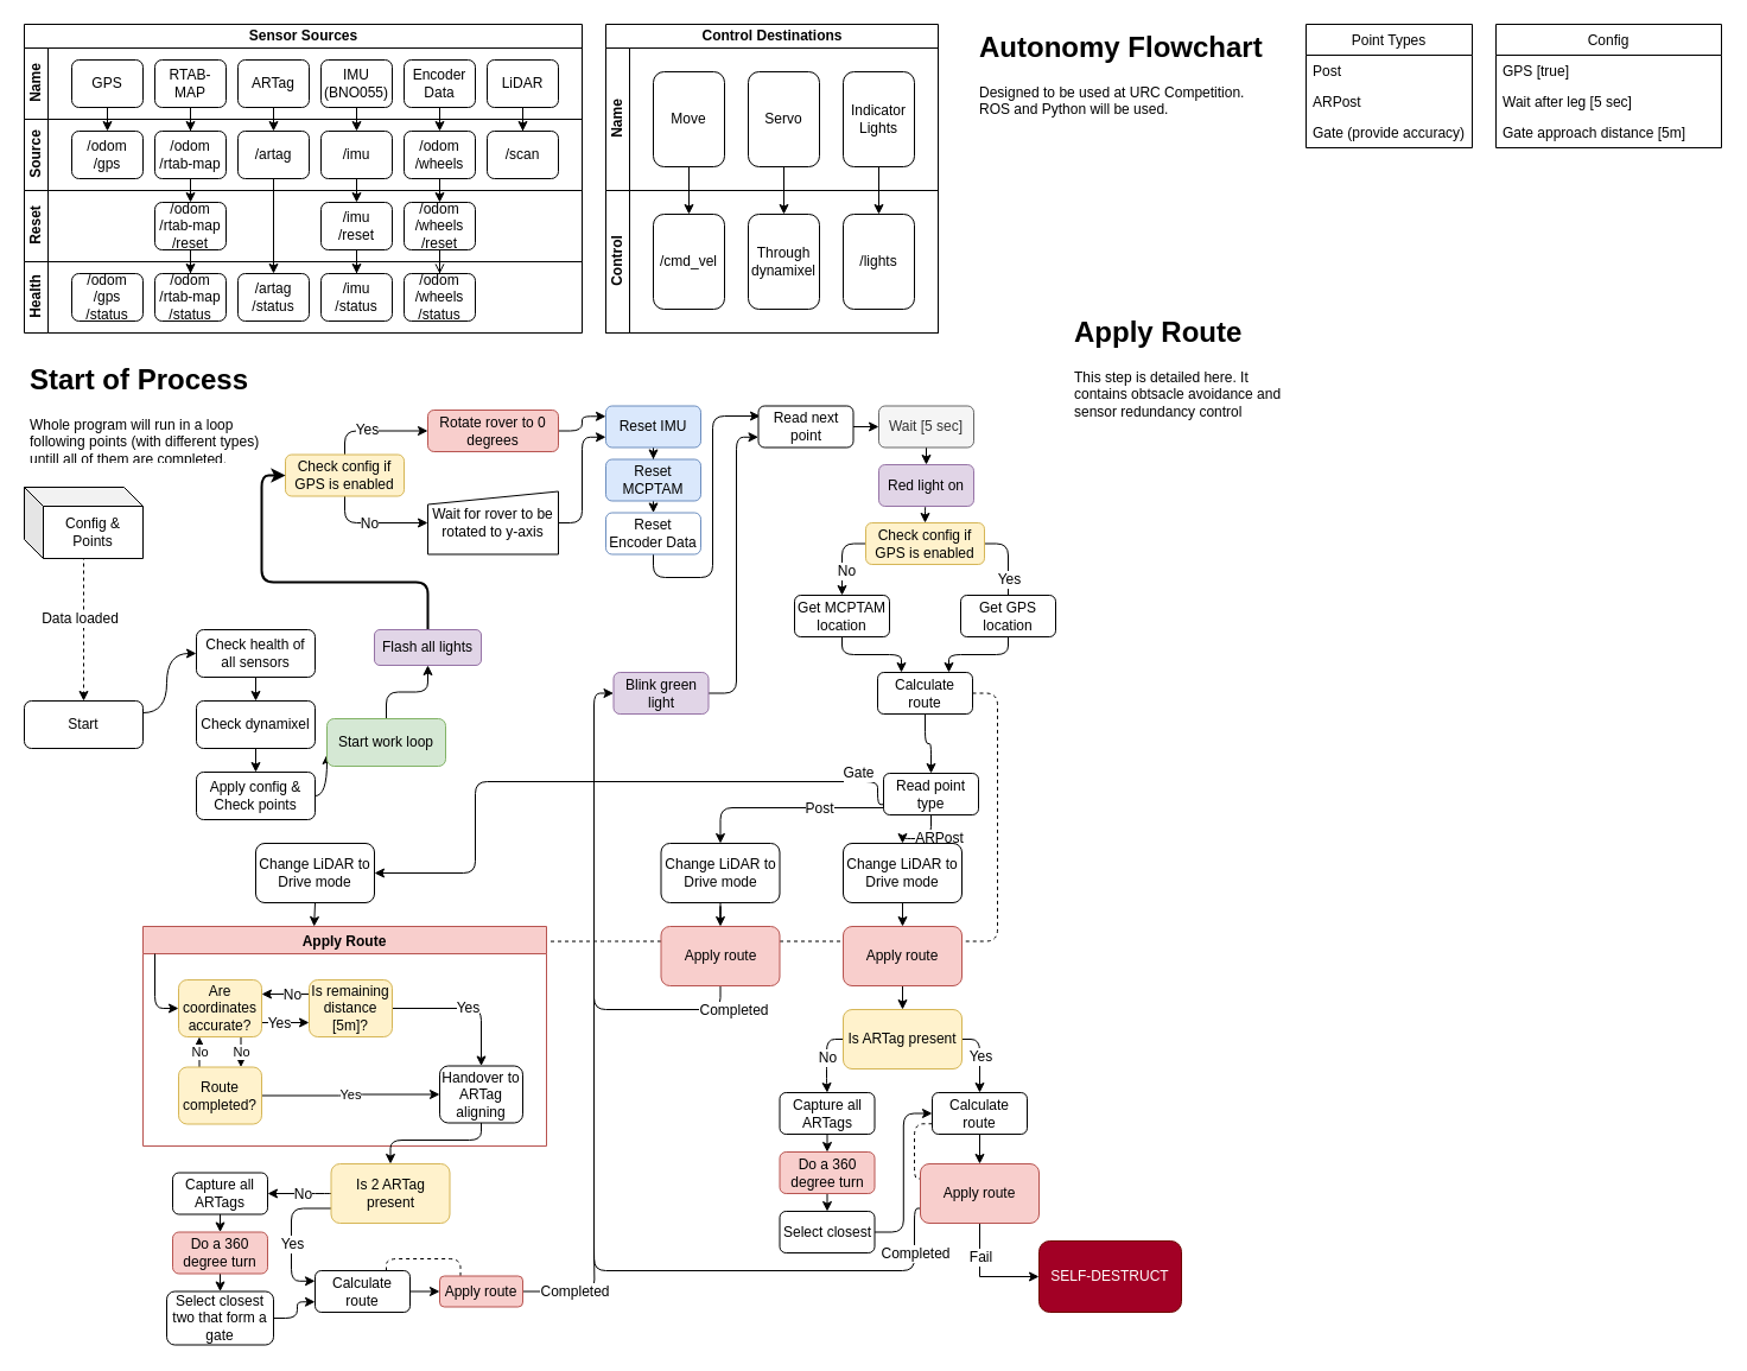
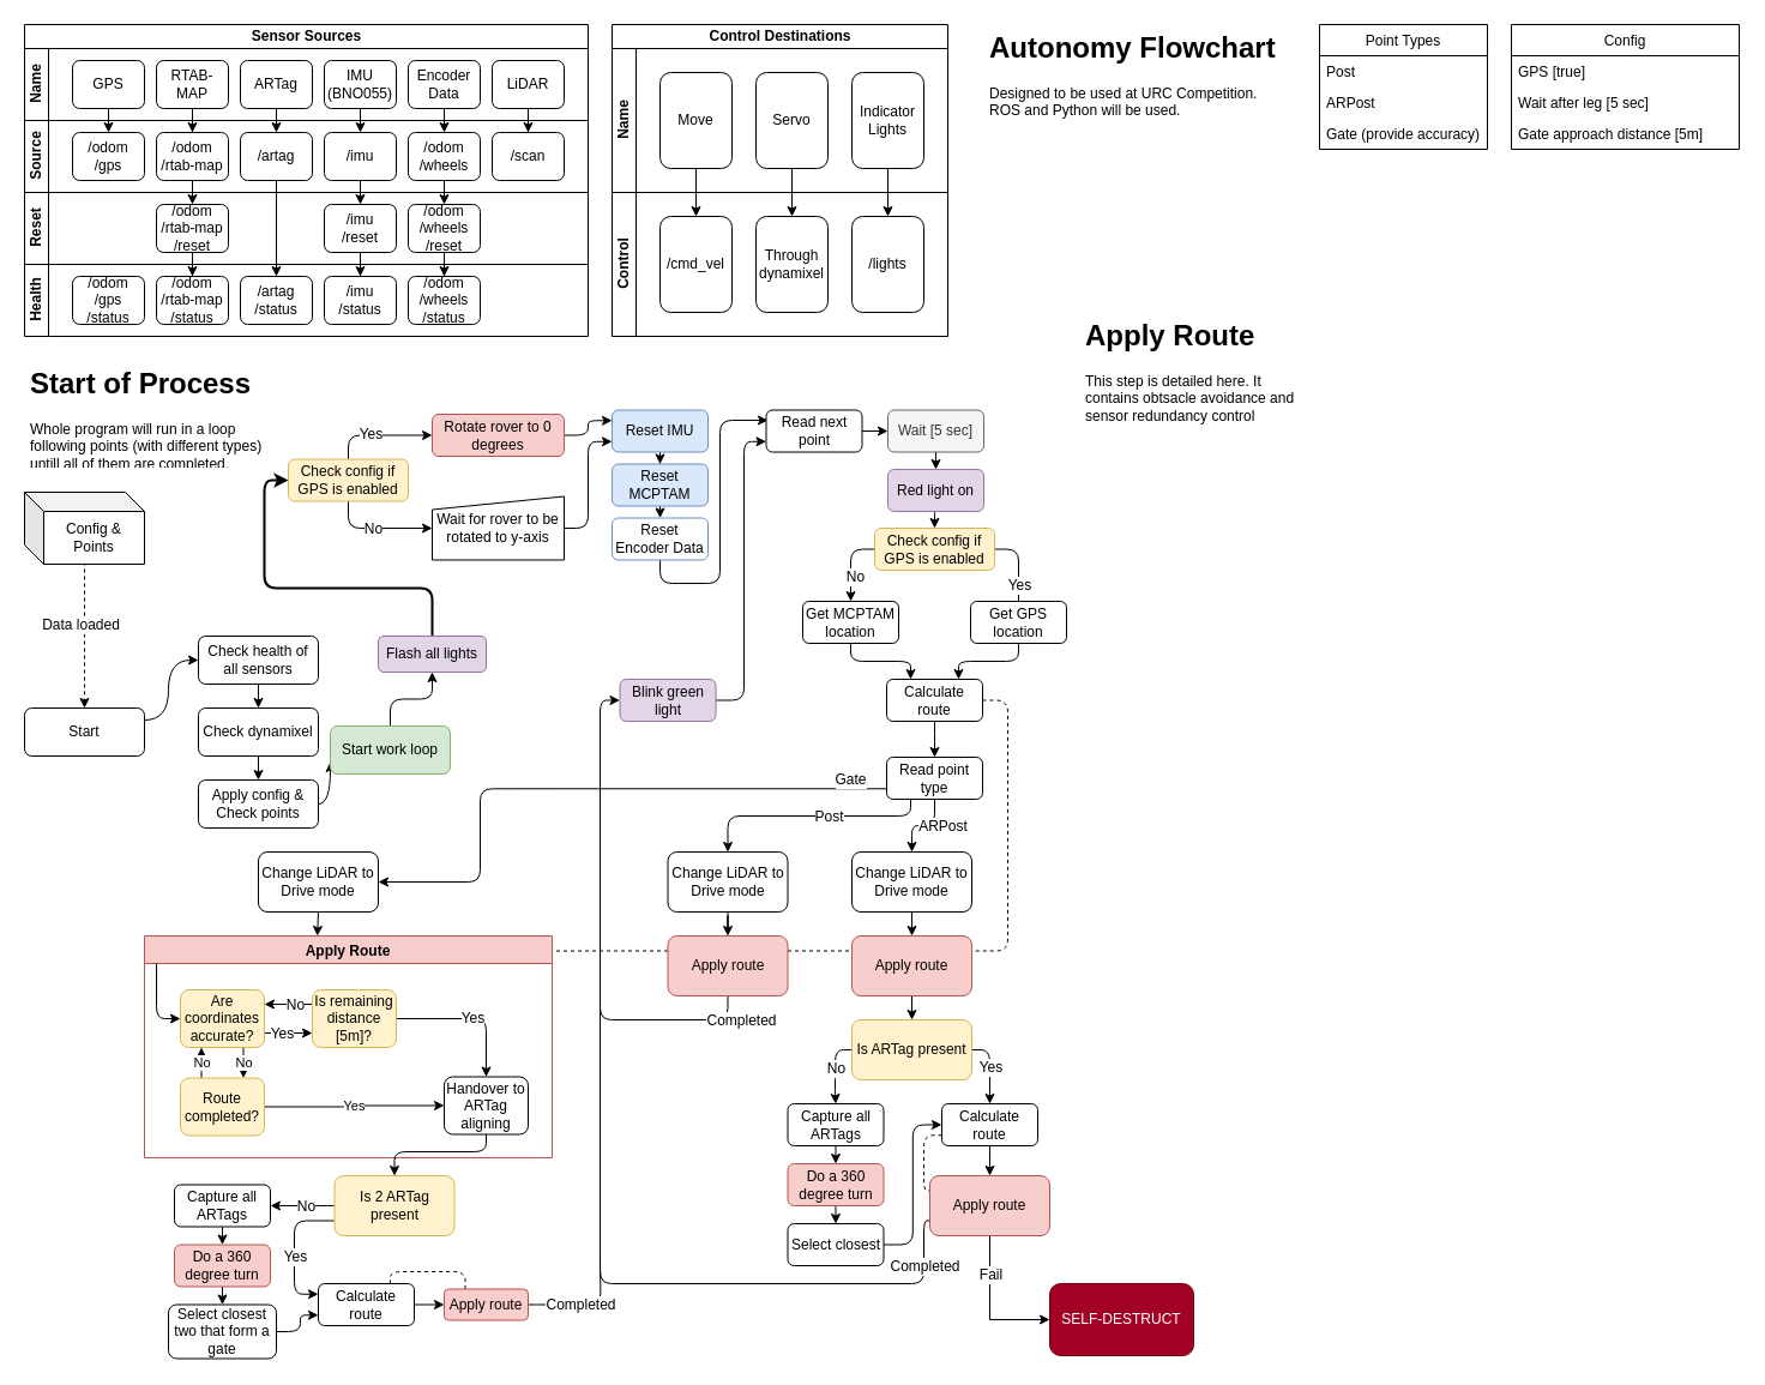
- <mxCell id="33" value="" style="edgeStyle=orthogonalEdgeStyle;rounded=0;orthogonalLoop=1;jettySize=auto;html=1;endArrow=open;" parent="1" source="14" target="30" edge="1"><mxGeometry relative="1" as="geometry" /></mxCell>
+ <mxCell id="33" value="" style="edgeStyle=orthogonalEdgeStyle;rounded=0;orthogonalLoop=1;jettySize=auto;html=1;" parent="1" source="14" target="30" edge="1"><mxGeometry relative="1" as="geometry" /></mxCell>
- <mxCell id="121" value="Read point type" style="rounded=1;whiteSpace=wrap;html=1;" parent="1" vertex="1"><mxGeometry x="744" y="651" width="80" height="35" as="geometry" /></mxCell>
+ <mxCell id="121" value="Read point type" style="rounded=1;whiteSpace=wrap;html=1;" parent="1" vertex="1"><mxGeometry x="739" y="631" width="80" height="35" as="geometry" /></mxCell>
- <mxCell id="185" value="SELF-DESTRUCT" style="rounded=1;whiteSpace=wrap;html=1;fillColor=#a20025;strokeColor=#6F0000;fontColor=#ffffff;" parent="1" vertex="1"><mxGeometry x="875" y="1045" width="120" height="60" as="geometry" /></mxCell>
+ <mxCell id="185" value="SELF-DESTRUCT" style="rounded=1;whiteSpace=wrap;html=1;fillColor=#a20025;strokeColor=#6F0000;fontColor=#ffffff;" parent="1" vertex="1"><mxGeometry x="875" y="1070" width="120" height="60" as="geometry" /></mxCell>
